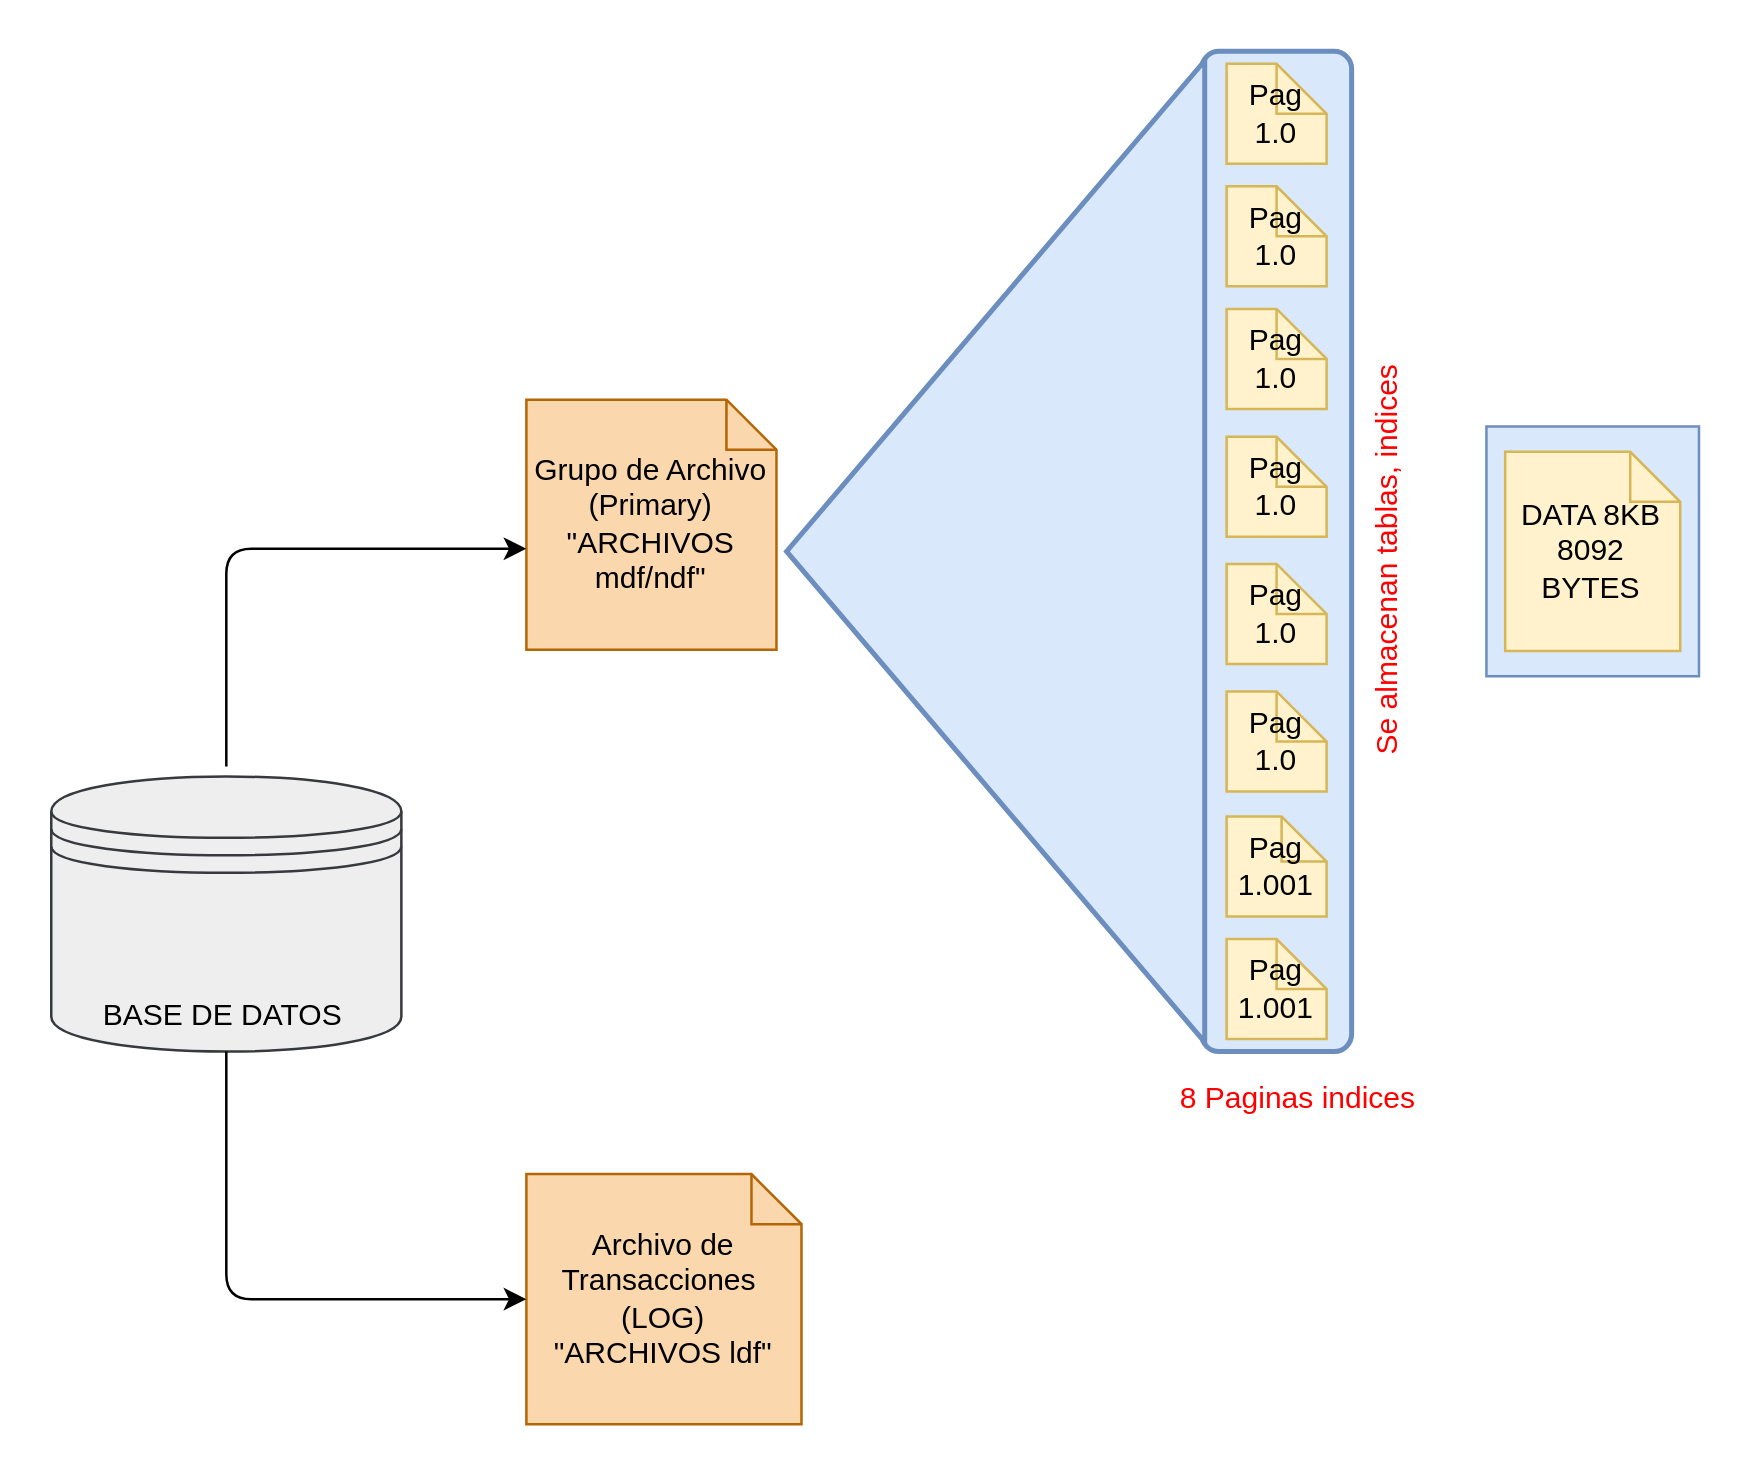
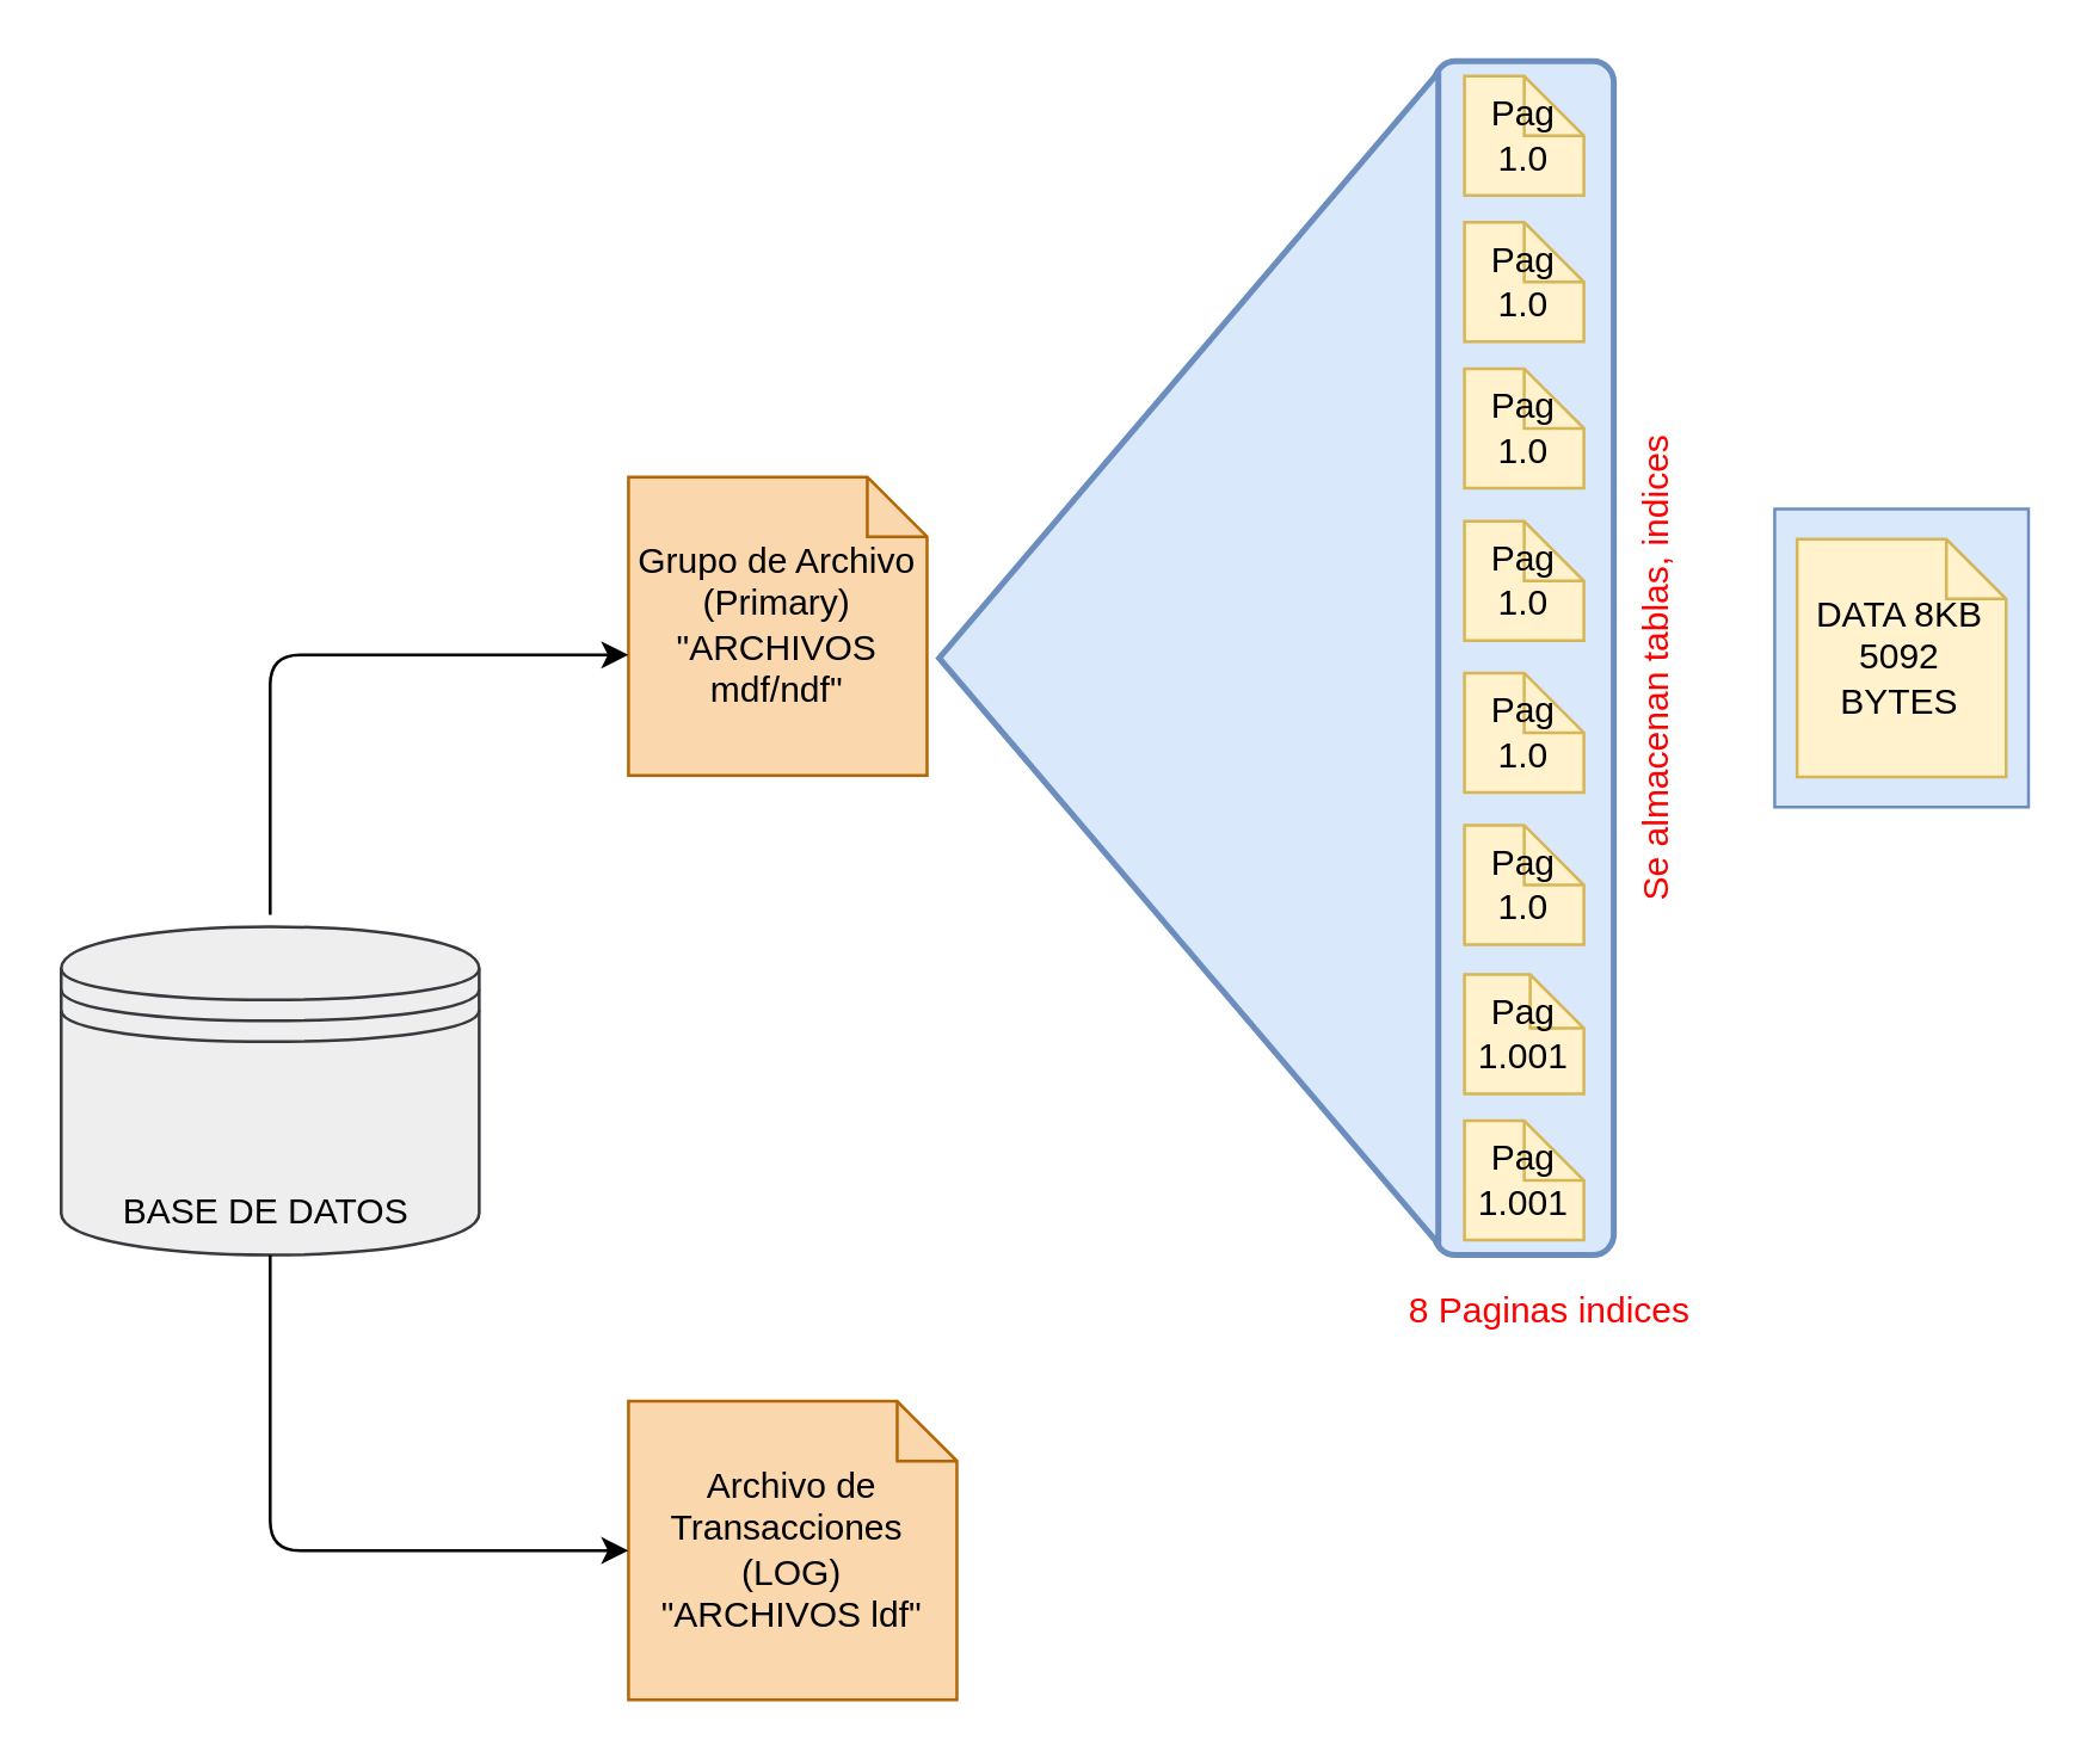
- <mxCell id="17" value="DATA 8KB&lt;br&gt;8092 BYTES" style="shape=note;size=20;whiteSpace=wrap;html=1;fillColor=#fff2cc;strokeColor=#d6b656;" parent="1" vertex="1"><mxGeometry x="601.4" y="180.16" width="70" height="79.68" as="geometry" /></mxCell>
+ <mxCell id="17" value="DATA 8KB&lt;br&gt;5092 BYTES" style="shape=note;size=20;whiteSpace=wrap;html=1;fillColor=#fff2cc;strokeColor=#d6b656;" parent="1" vertex="1"><mxGeometry x="601.4" y="180.16" width="70" height="79.68" as="geometry" /></mxCell>
